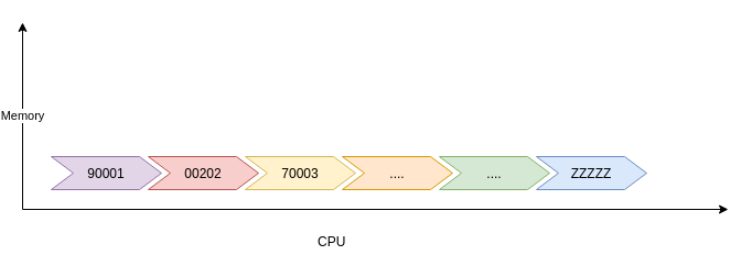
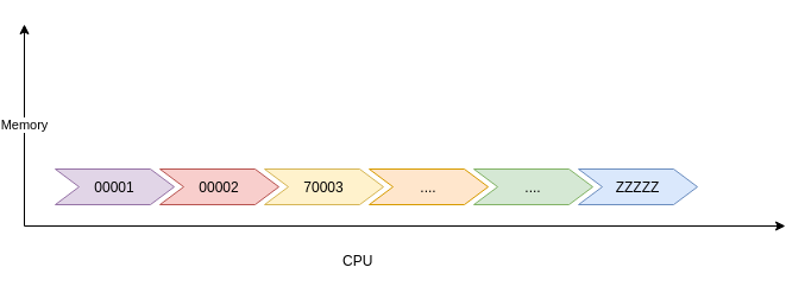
- <mxCell id="3" value="90001" style="shape=step;perimeter=stepPerimeter;fixedSize=1;points=[];fillColor=#e1d5e7;strokeColor=#9673a6;" vertex="1" parent="2"><mxGeometry x="10" y="62" width="100" height="30" as="geometry" /></mxCell>
+ <mxCell id="3" value="00001" style="shape=step;perimeter=stepPerimeter;fixedSize=1;points=[];fillColor=#e1d5e7;strokeColor=#9673a6;" vertex="1" parent="2"><mxGeometry x="10" y="62" width="100" height="30" as="geometry" /></mxCell>
- <mxCell id="4" value="00202" style="shape=step;perimeter=stepPerimeter;fixedSize=1;points=[];fillColor=#f8cecc;strokeColor=#b85450;" vertex="1" parent="2"><mxGeometry x="98" y="62" width="100" height="30" as="geometry" /></mxCell>
+ <mxCell id="4" value="00002" style="shape=step;perimeter=stepPerimeter;fixedSize=1;points=[];fillColor=#f8cecc;strokeColor=#b85450;" vertex="1" parent="2"><mxGeometry x="98" y="62" width="100" height="30" as="geometry" /></mxCell>
